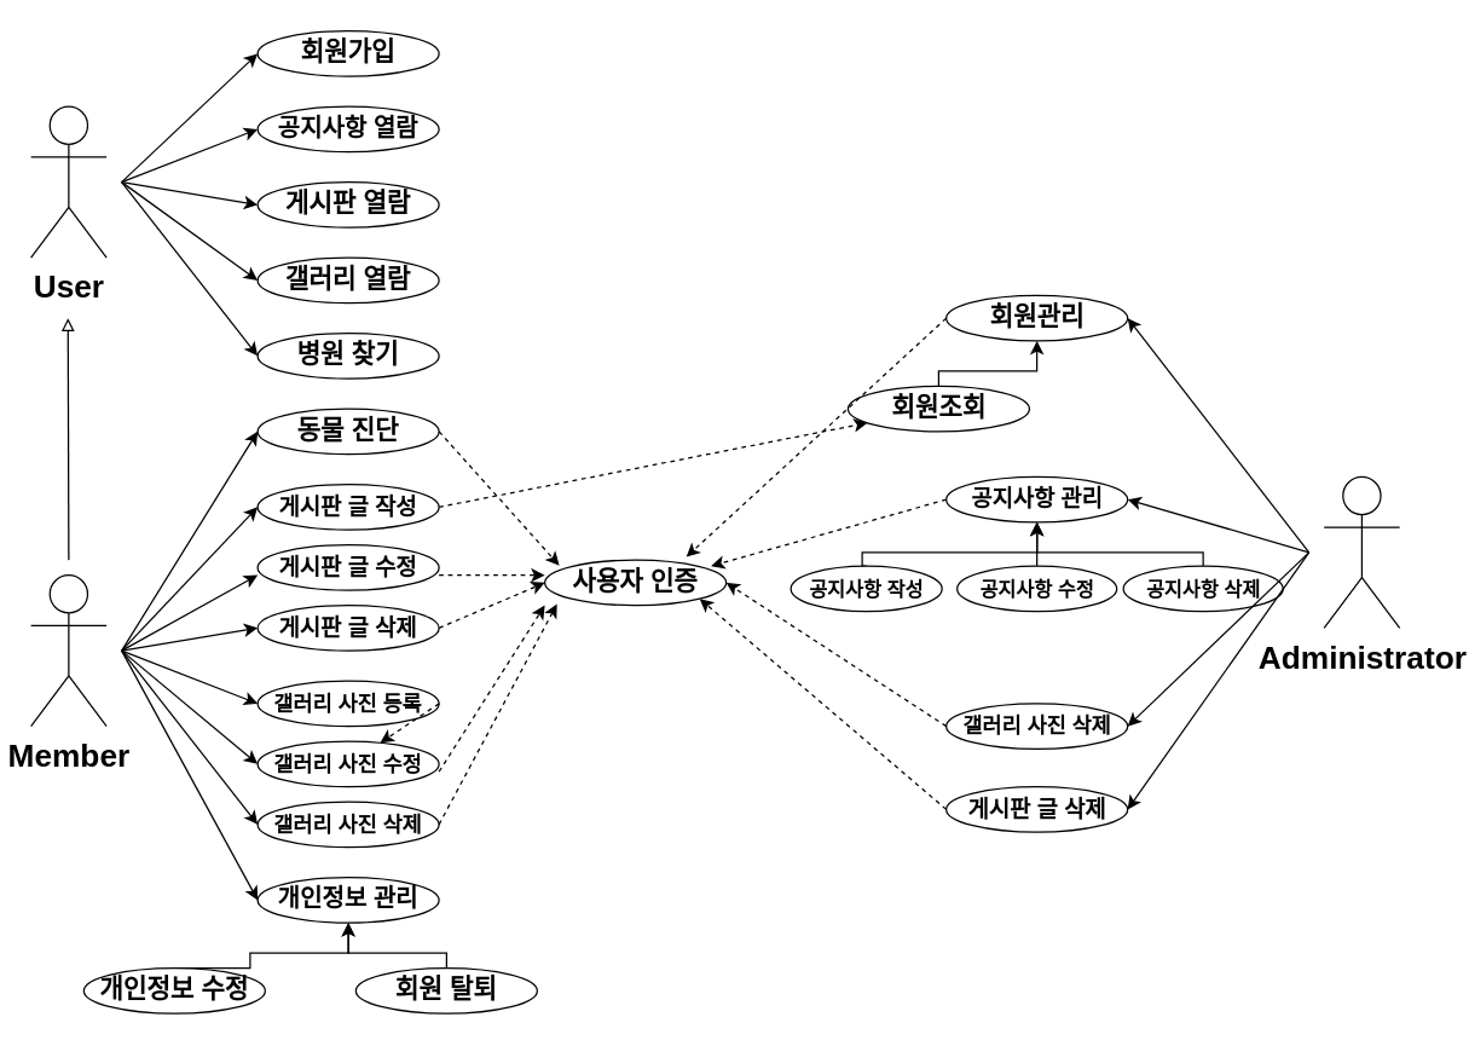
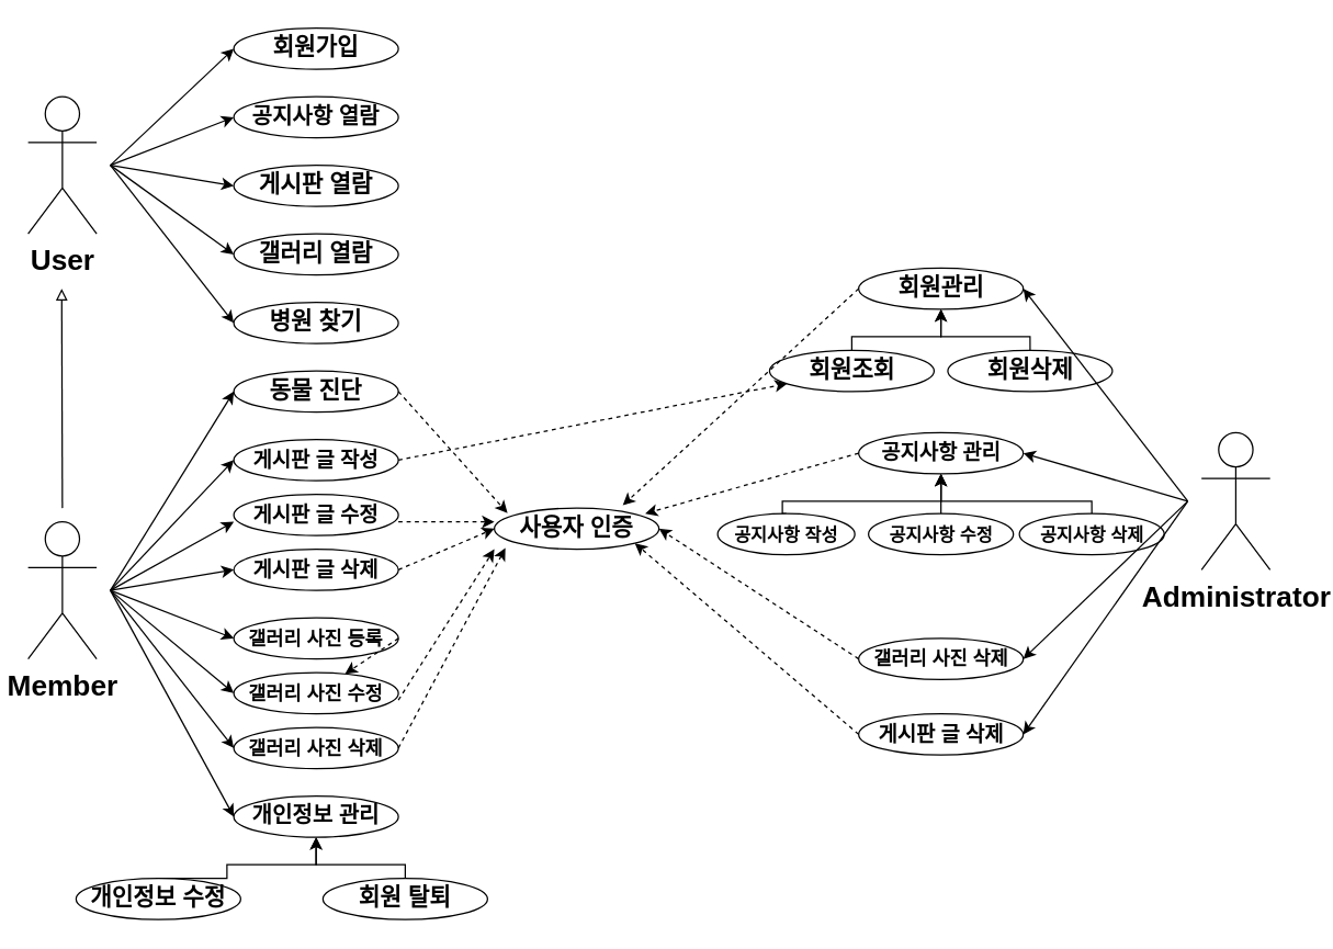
+ <mxCell id="35" style="edgeStyle=orthogonalEdgeStyle;rounded=0;orthogonalLoop=1;jettySize=auto;html=1;exitX=0.5;exitY=0;exitDx=0;exitDy=0;entryX=0.5;entryY=1;entryDx=0;entryDy=0;" edge="1" parent="1" source="36" target="32"><mxGeometry relative="1" as="geometry"><Array as="points"><mxPoint x="750.64" y="245" /><mxPoint x="685.64" y="245" /></Array></mxGeometry></mxCell>
+ <mxCell id="36" value="&lt;font style=&quot;font-size: 17px;&quot;&gt;&lt;b&gt;회원삭제&lt;/b&gt;&lt;/font&gt;" style="ellipse;whiteSpace=wrap;html=1;" vertex="1" parent="1"><mxGeometry x="690.64" y="255" width="120" height="30" as="geometry" /></mxCell>
